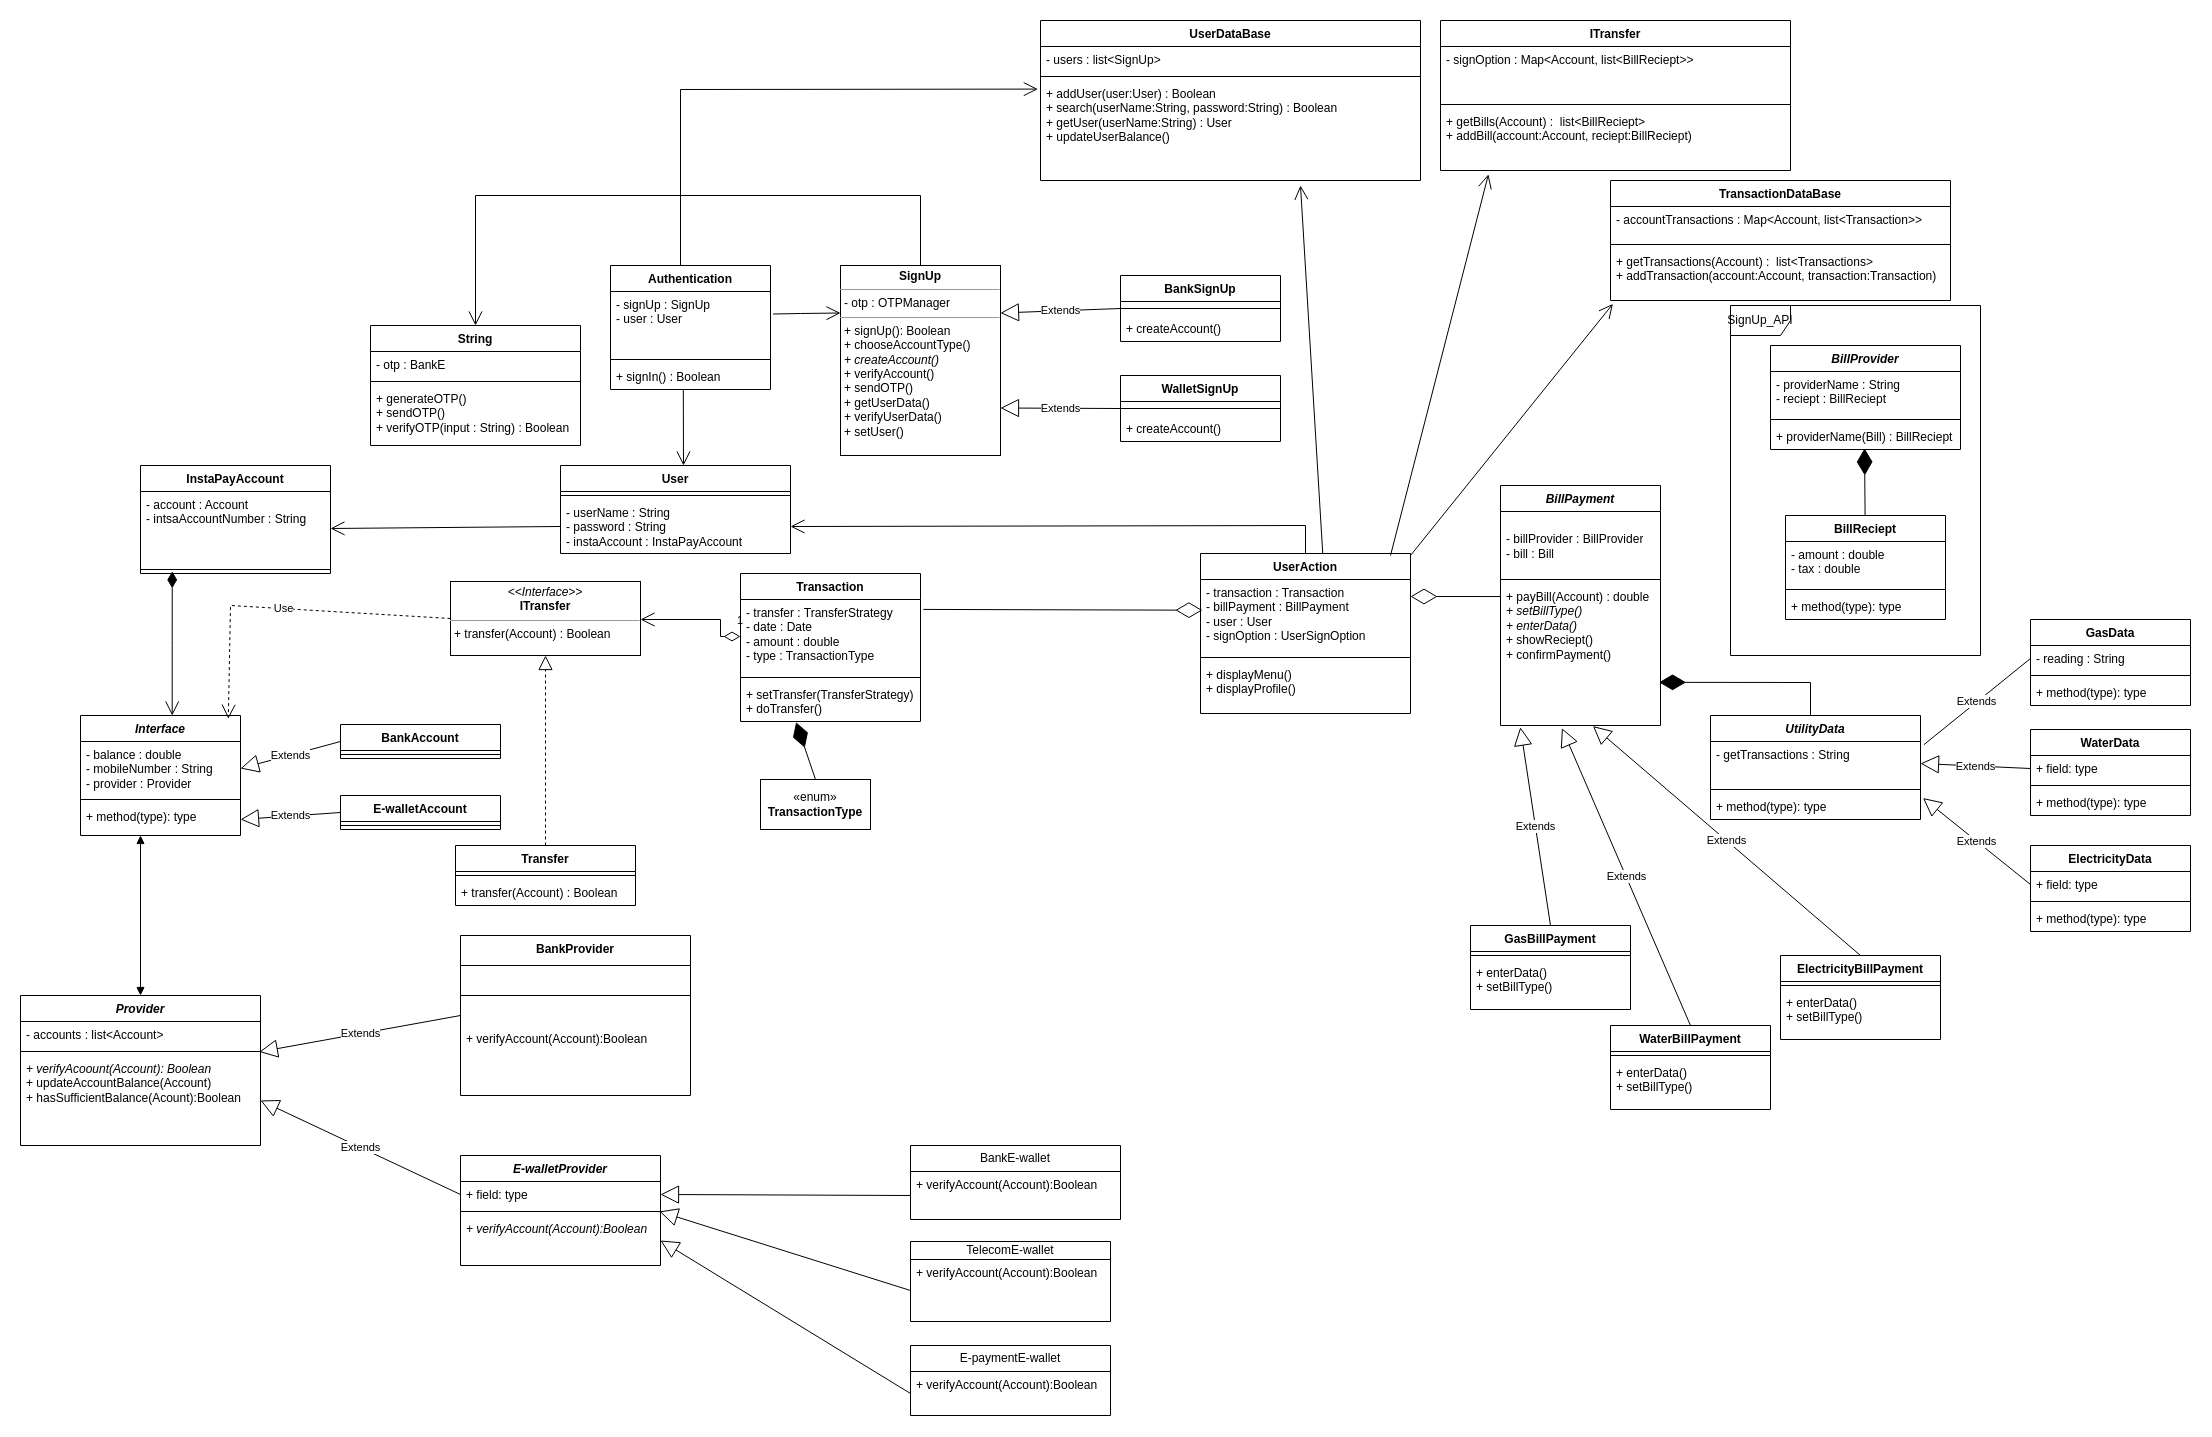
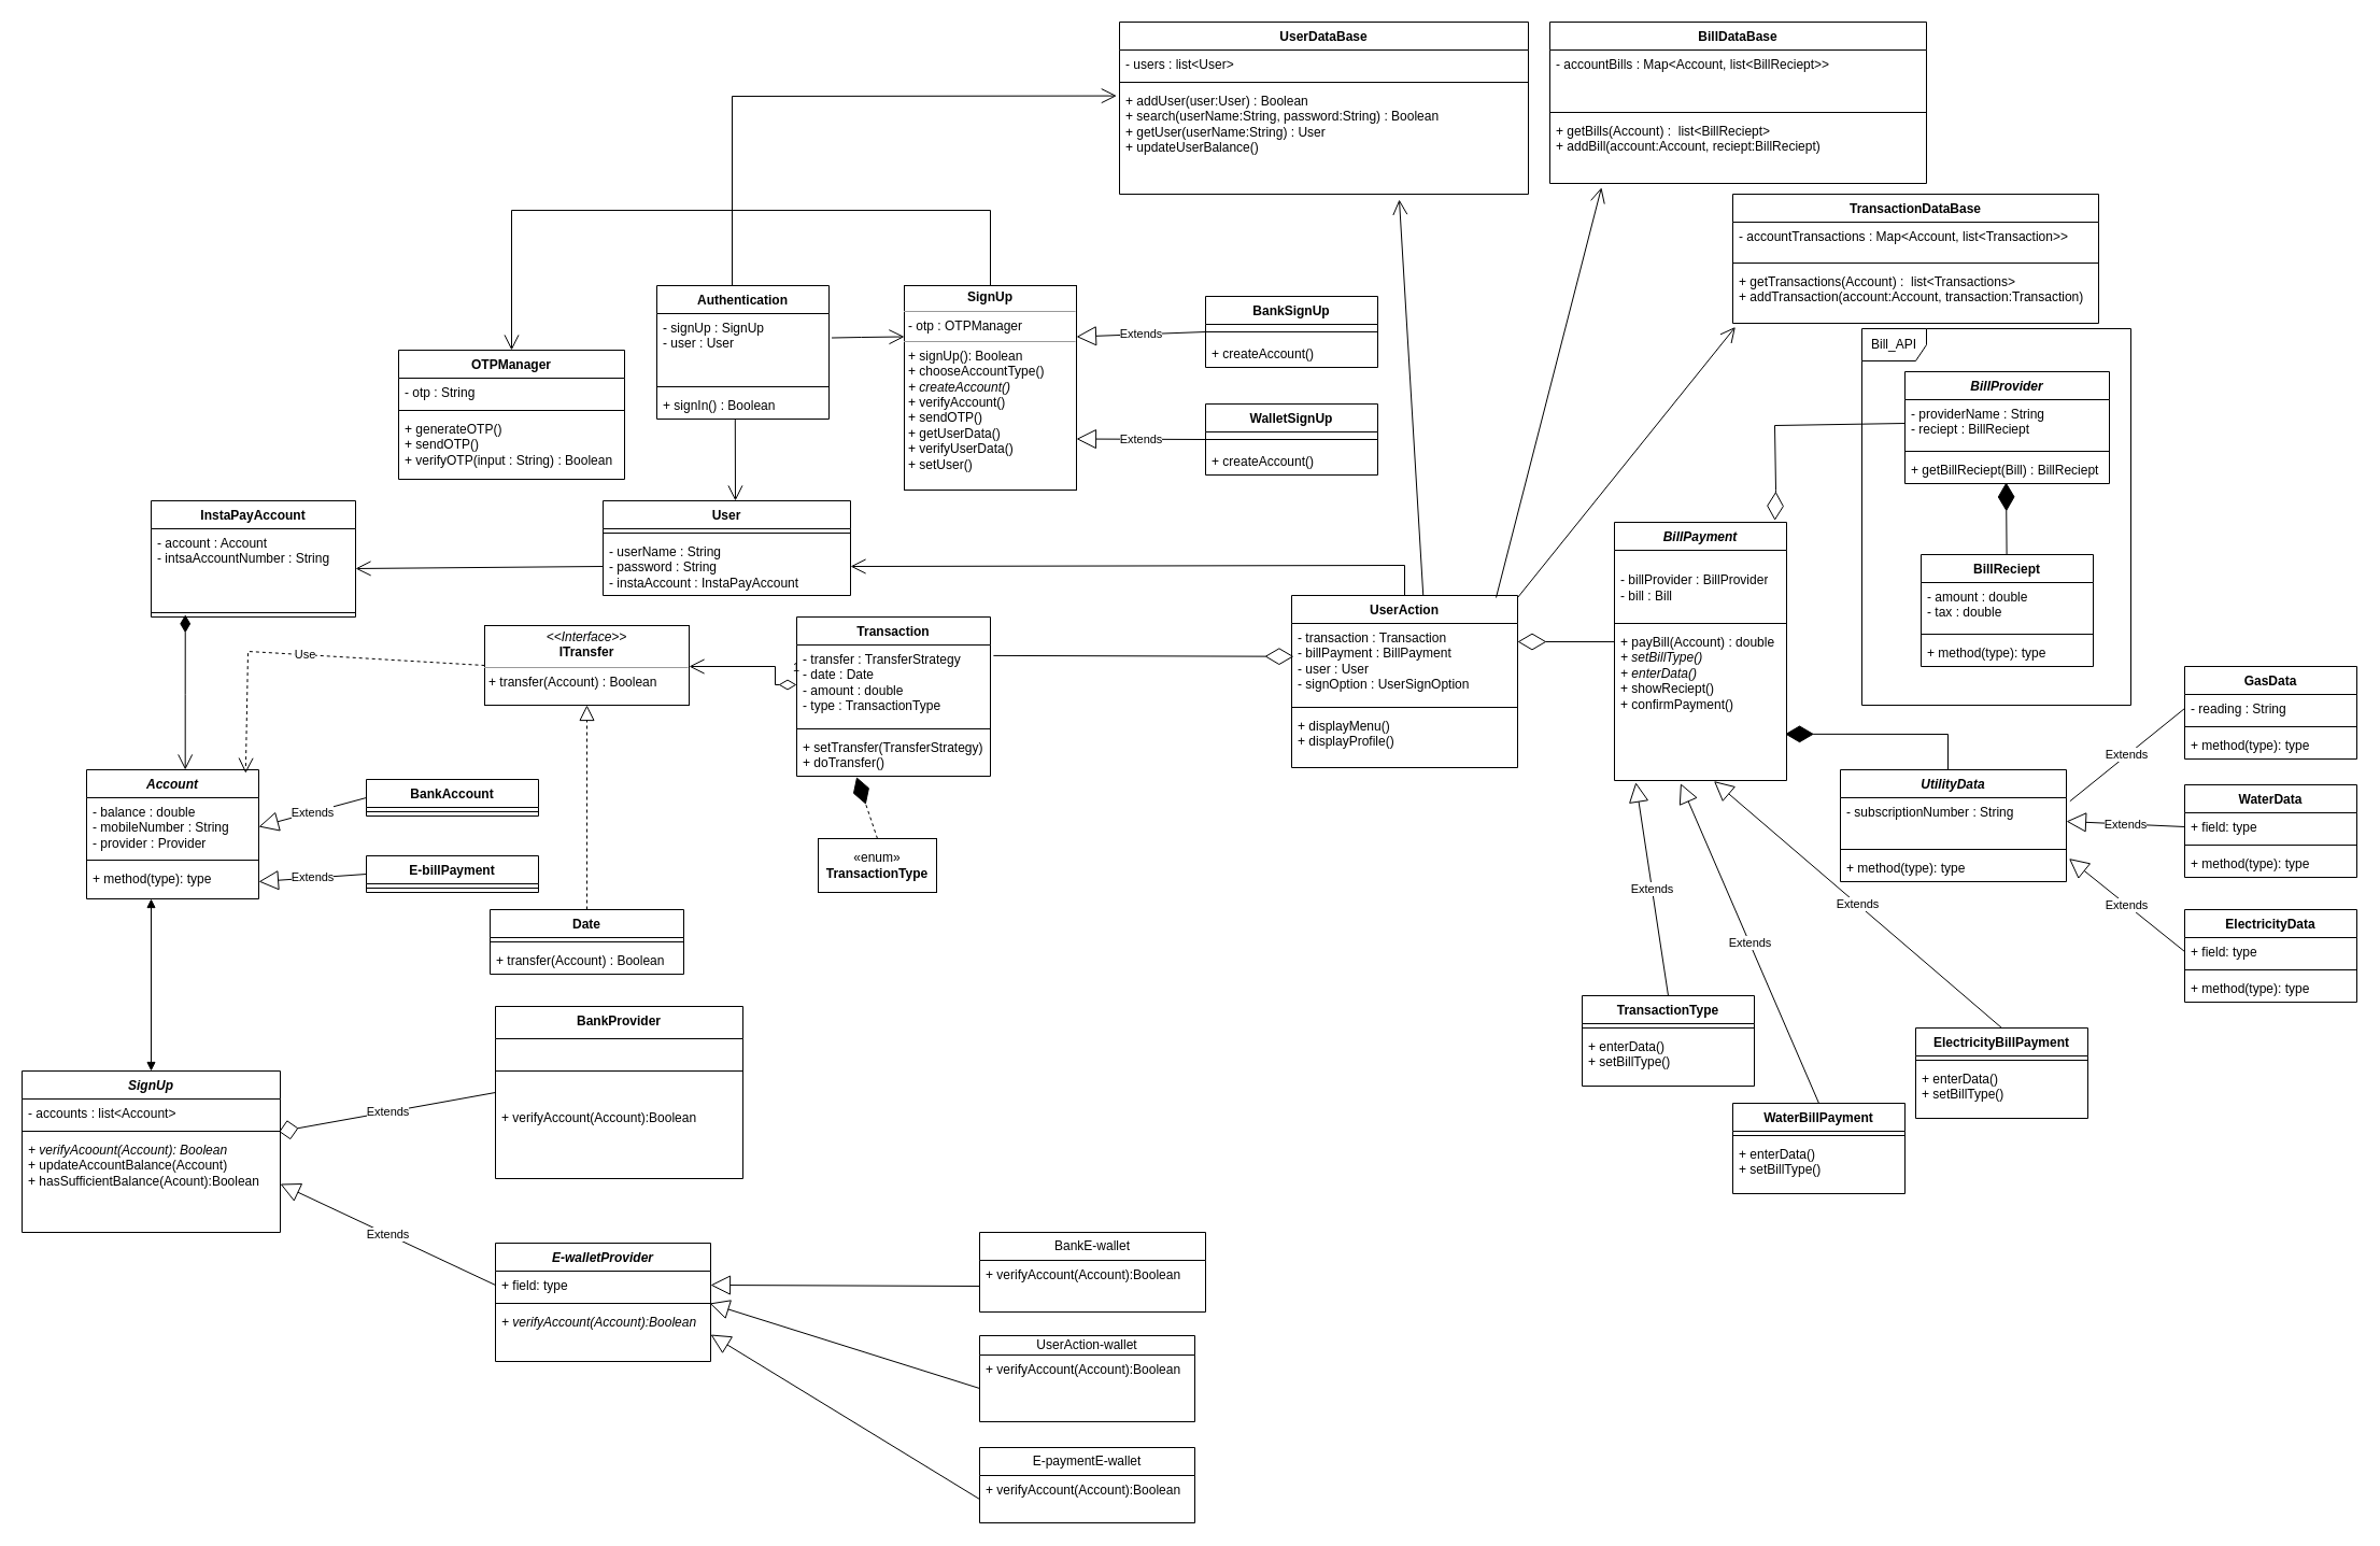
- <mxCell id="135" value="ITransfer" style="swimlane;fontStyle=1;align=center;verticalAlign=top;childLayout=stackLayout;horizontal=1;startSize=26;horizontalStack=0;resizeParent=1;resizeParentMax=0;resizeLast=0;collapsible=1;marginBottom=0;whiteSpace=wrap;html=1;" vertex="1" parent="1"><mxGeometry x="1440" y="20" width="350" height="150" as="geometry" /></mxCell>
+ <mxCell id="135" value="BillDataBase" style="swimlane;fontStyle=1;align=center;verticalAlign=top;childLayout=stackLayout;horizontal=1;startSize=26;horizontalStack=0;resizeParent=1;resizeParentMax=0;resizeLast=0;collapsible=1;marginBottom=0;whiteSpace=wrap;html=1;" vertex="1" parent="1"><mxGeometry x="1440" y="20" width="350" height="150" as="geometry" /></mxCell>
- <mxCell id="56" value="- users : list&amp;lt;SignUp&amp;gt;" style="text;strokeColor=none;fillColor=none;align=left;verticalAlign=top;spacingLeft=4;spacingRight=4;overflow=hidden;rotatable=0;points=[[0,0.5],[1,0.5]];portConstraint=eastwest;whiteSpace=wrap;html=1;" parent="55" vertex="1"><mxGeometry y="26" width="380" height="26" as="geometry" /></mxCell>
+ <mxCell id="56" value="- users : list&amp;lt;User&amp;gt;" style="text;strokeColor=none;fillColor=none;align=left;verticalAlign=top;spacingLeft=4;spacingRight=4;overflow=hidden;rotatable=0;points=[[0,0.5],[1,0.5]];portConstraint=eastwest;whiteSpace=wrap;html=1;" parent="55" vertex="1"><mxGeometry y="26" width="380" height="26" as="geometry" /></mxCell>
- <mxCell id="136" value="- signOption : Map&amp;lt;Account, list&amp;lt;BillReciept&amp;gt;&amp;gt;" style="text;strokeColor=none;fillColor=none;align=left;verticalAlign=top;spacingLeft=4;spacingRight=4;overflow=hidden;rotatable=0;points=[[0,0.5],[1,0.5]];portConstraint=eastwest;whiteSpace=wrap;html=1;" vertex="1" parent="135"><mxGeometry y="26" width="350" height="54" as="geometry" /></mxCell>
+ <mxCell id="136" value="- accountBills : Map&amp;lt;Account, list&amp;lt;BillReciept&amp;gt;&amp;gt;" style="text;strokeColor=none;fillColor=none;align=left;verticalAlign=top;spacingLeft=4;spacingRight=4;overflow=hidden;rotatable=0;points=[[0,0.5],[1,0.5]];portConstraint=eastwest;whiteSpace=wrap;html=1;" vertex="1" parent="135"><mxGeometry y="26" width="350" height="54" as="geometry" /></mxCell>
- <mxCell id="92" value="SignUp_API" style="shape=umlFrame;whiteSpace=wrap;html=1;pointerEvents=0;" parent="1" vertex="1"><mxGeometry x="1730" y="305" width="250" height="350" as="geometry" /></mxCell>
+ <mxCell id="92" value="Bill_API" style="shape=umlFrame;whiteSpace=wrap;html=1;pointerEvents=0;" parent="1" vertex="1"><mxGeometry x="1730" y="305" width="250" height="350" as="geometry" /></mxCell>
- <mxCell id="122" value="String" style="swimlane;fontStyle=1;align=center;verticalAlign=top;childLayout=stackLayout;horizontal=1;startSize=26;horizontalStack=0;resizeParent=1;resizeParentMax=0;resizeLast=0;collapsible=1;marginBottom=0;whiteSpace=wrap;html=1;" parent="1" vertex="1"><mxGeometry x="370" y="325" width="210" height="120" as="geometry" /></mxCell>
+ <mxCell id="122" value="OTPManager" style="swimlane;fontStyle=1;align=center;verticalAlign=top;childLayout=stackLayout;horizontal=1;startSize=26;horizontalStack=0;resizeParent=1;resizeParentMax=0;resizeLast=0;collapsible=1;marginBottom=0;whiteSpace=wrap;html=1;" parent="1" vertex="1"><mxGeometry x="370" y="325" width="210" height="120" as="geometry" /></mxCell>
- <mxCell id="123" value="- otp : BankE" style="text;strokeColor=none;fillColor=none;align=left;verticalAlign=top;spacingLeft=4;spacingRight=4;overflow=hidden;rotatable=0;points=[[0,0.5],[1,0.5]];portConstraint=eastwest;whiteSpace=wrap;html=1;" parent="122" vertex="1"><mxGeometry y="26" width="210" height="26" as="geometry" /></mxCell>
+ <mxCell id="123" value="- otp : String" style="text;strokeColor=none;fillColor=none;align=left;verticalAlign=top;spacingLeft=4;spacingRight=4;overflow=hidden;rotatable=0;points=[[0,0.5],[1,0.5]];portConstraint=eastwest;whiteSpace=wrap;html=1;" parent="122" vertex="1"><mxGeometry y="26" width="210" height="26" as="geometry" /></mxCell>
+ <mxCell id="97" value="" style="endArrow=diamondThin;endFill=0;endSize=24;html=1;rounded=0;exitX=0;exitY=0.5;exitDx=0;exitDy=0;entryX=0.932;entryY=-0.007;entryDx=0;entryDy=0;entryPerimeter=0;" parent="1" source="94" target="60" edge="1"><mxGeometry width="160" relative="1" as="geometry"><mxPoint x="1470" y="625" as="sourcePoint" /><mxPoint x="1630" y="625" as="targetPoint" /><Array as="points"><mxPoint x="1649" y="395" /><mxPoint x="1650" y="455" /></Array></mxGeometry></mxCell>
- <mxCell id="96" value="+ providerName(Bill) : BillReciept&amp;nbsp;" style="text;strokeColor=none;fillColor=none;align=left;verticalAlign=top;spacingLeft=4;spacingRight=4;overflow=hidden;rotatable=0;points=[[0,0.5],[1,0.5]];portConstraint=eastwest;whiteSpace=wrap;html=1;" parent="93" vertex="1"><mxGeometry y="78" width="190" height="26" as="geometry" /></mxCell>
+ <mxCell id="96" value="+ getBillReciept(Bill) : BillReciept&amp;nbsp;" style="text;strokeColor=none;fillColor=none;align=left;verticalAlign=top;spacingLeft=4;spacingRight=4;overflow=hidden;rotatable=0;points=[[0,0.5],[1,0.5]];portConstraint=eastwest;whiteSpace=wrap;html=1;" parent="93" vertex="1"><mxGeometry y="78" width="190" height="26" as="geometry" /></mxCell>
- <mxCell id="18" value="&lt;i&gt;Interface&lt;/i&gt;" style="swimlane;fontStyle=1;align=center;verticalAlign=top;childLayout=stackLayout;horizontal=1;startSize=26;horizontalStack=0;resizeParent=1;resizeParentMax=0;resizeLast=0;collapsible=1;marginBottom=0;whiteSpace=wrap;html=1;" parent="1" vertex="1"><mxGeometry x="80" y="715" width="160" height="120" as="geometry" /></mxCell>
+ <mxCell id="18" value="&lt;i&gt;Account&lt;/i&gt;" style="swimlane;fontStyle=1;align=center;verticalAlign=top;childLayout=stackLayout;horizontal=1;startSize=26;horizontalStack=0;resizeParent=1;resizeParentMax=0;resizeLast=0;collapsible=1;marginBottom=0;whiteSpace=wrap;html=1;" parent="1" vertex="1"><mxGeometry x="80" y="715" width="160" height="120" as="geometry" /></mxCell>
- <mxCell id="74" value="- getTransactions : String" style="text;strokeColor=none;fillColor=none;align=left;verticalAlign=top;spacingLeft=4;spacingRight=4;overflow=hidden;rotatable=0;points=[[0,0.5],[1,0.5]];portConstraint=eastwest;whiteSpace=wrap;html=1;" parent="73" vertex="1"><mxGeometry y="26" width="210" height="44" as="geometry" /></mxCell>
+ <mxCell id="74" value="- subscriptionNumber : String" style="text;strokeColor=none;fillColor=none;align=left;verticalAlign=top;spacingLeft=4;spacingRight=4;overflow=hidden;rotatable=0;points=[[0,0.5],[1,0.5]];portConstraint=eastwest;whiteSpace=wrap;html=1;" parent="73" vertex="1"><mxGeometry y="26" width="210" height="44" as="geometry" /></mxCell>
- <mxCell id="140" value="" style="endArrow=diamondThin;endFill=1;endSize=24;html=1;rounded=0;exitX=0.5;exitY=0;exitDx=0;exitDy=0;entryX=0.309;entryY=1.018;entryDx=0;entryDy=0;entryPerimeter=0;" edge="1" parent="1" source="139" target="146"><mxGeometry width="160" relative="1" as="geometry"><mxPoint x="1140" y="955" as="sourcePoint" /><mxPoint x="809" y="725" as="targetPoint" /></mxGeometry></mxCell>
+ <mxCell id="140" value="" style="endArrow=diamondThin;endFill=1;endSize=24;html=1;rounded=0;exitX=0.5;exitY=0;exitDx=0;exitDy=0;entryX=0.309;entryY=1.018;entryDx=0;entryDy=0;entryPerimeter=0;dashed=1;" edge="1" parent="1" source="139" target="146"><mxGeometry width="160" relative="1" as="geometry"><mxPoint x="1140" y="955" as="sourcePoint" /><mxPoint x="809" y="725" as="targetPoint" /></mxGeometry></mxCell>
- <mxCell id="24" value="E-walletAccount" style="swimlane;fontStyle=1;align=center;verticalAlign=top;childLayout=stackLayout;horizontal=1;startSize=26;horizontalStack=0;resizeParent=1;resizeParentMax=0;resizeLast=0;collapsible=1;marginBottom=0;whiteSpace=wrap;html=1;" parent="1" vertex="1"><mxGeometry x="340" y="795" width="160" height="34" as="geometry" /></mxCell>
+ <mxCell id="24" value="E-billPayment" style="swimlane;fontStyle=1;align=center;verticalAlign=top;childLayout=stackLayout;horizontal=1;startSize=26;horizontalStack=0;resizeParent=1;resizeParentMax=0;resizeLast=0;collapsible=1;marginBottom=0;whiteSpace=wrap;html=1;" parent="1" vertex="1"><mxGeometry x="340" y="795" width="160" height="34" as="geometry" /></mxCell>
- <mxCell id="115" value="Transfer" style="swimlane;fontStyle=1;align=center;verticalAlign=top;childLayout=stackLayout;horizontal=1;startSize=26;horizontalStack=0;resizeParent=1;resizeParentMax=0;resizeLast=0;collapsible=1;marginBottom=0;whiteSpace=wrap;html=1;" parent="1" vertex="1"><mxGeometry x="455" y="845" width="180" height="60" as="geometry" /></mxCell>
+ <mxCell id="115" value="Date" style="swimlane;fontStyle=1;align=center;verticalAlign=top;childLayout=stackLayout;horizontal=1;startSize=26;horizontalStack=0;resizeParent=1;resizeParentMax=0;resizeLast=0;collapsible=1;marginBottom=0;whiteSpace=wrap;html=1;" parent="1" vertex="1"><mxGeometry x="455" y="845" width="180" height="60" as="geometry" /></mxCell>
- <mxCell id="64" value="GasBillPayment" style="swimlane;fontStyle=1;align=center;verticalAlign=top;childLayout=stackLayout;horizontal=1;startSize=26;horizontalStack=0;resizeParent=1;resizeParentMax=0;resizeLast=0;collapsible=1;marginBottom=0;whiteSpace=wrap;html=1;" parent="59" vertex="1"><mxGeometry x="190" y="430" width="160" height="84" as="geometry" /></mxCell>
+ <mxCell id="64" value="TransactionType" style="swimlane;fontStyle=1;align=center;verticalAlign=top;childLayout=stackLayout;horizontal=1;startSize=26;horizontalStack=0;resizeParent=1;resizeParentMax=0;resizeLast=0;collapsible=1;marginBottom=0;whiteSpace=wrap;html=1;" parent="59" vertex="1"><mxGeometry x="190" y="430" width="160" height="84" as="geometry" /></mxCell>
- <mxCell id="126" value="&lt;i&gt;Provider&lt;/i&gt;" style="swimlane;fontStyle=1;align=center;verticalAlign=top;childLayout=stackLayout;horizontal=1;startSize=26;horizontalStack=0;resizeParent=1;resizeParentMax=0;resizeLast=0;collapsible=1;marginBottom=0;whiteSpace=wrap;html=1;" parent="1" vertex="1"><mxGeometry x="20" y="995" width="240" height="150" as="geometry" /></mxCell>
+ <mxCell id="126" value="&lt;i&gt;SignUp&lt;/i&gt;" style="swimlane;fontStyle=1;align=center;verticalAlign=top;childLayout=stackLayout;horizontal=1;startSize=26;horizontalStack=0;resizeParent=1;resizeParentMax=0;resizeLast=0;collapsible=1;marginBottom=0;whiteSpace=wrap;html=1;" parent="1" vertex="1"><mxGeometry x="20" y="995" width="240" height="150" as="geometry" /></mxCell>
- <mxCell id="26" value="Extends" style="endArrow=block;endSize=16;endFill=0;html=1;rounded=0;entryX=0.995;entryY=1.169;entryDx=0;entryDy=0;exitX=0;exitY=0.5;exitDx=0;exitDy=0;entryPerimeter=0;" parent="1" source="2" target="127" edge="1"><mxGeometry width="160" relative="1" as="geometry"><mxPoint x="400" y="1095" as="sourcePoint" /><mxPoint x="320" y="1060" as="targetPoint" /></mxGeometry></mxCell>
+ <mxCell id="26" value="Extends" style="endArrow=diamond;endSize=16;endFill=0;html=1;rounded=0;entryX=0.995;entryY=1.169;entryDx=0;entryDy=0;exitX=0;exitY=0.5;exitDx=0;exitDy=0;entryPerimeter=0;" parent="1" source="2" target="127" edge="1"><mxGeometry width="160" relative="1" as="geometry"><mxPoint x="400" y="1095" as="sourcePoint" /><mxPoint x="320" y="1060" as="targetPoint" /></mxGeometry></mxCell>
- <mxCell id="12" value="TelecomE-wallet" style="swimlane;fontStyle=0;childLayout=stackLayout;horizontal=1;startSize=18;fillColor=none;horizontalStack=0;resizeParent=1;resizeParentMax=0;resizeLast=0;collapsible=1;marginBottom=0;whiteSpace=wrap;html=1;" parent="1" vertex="1"><mxGeometry x="910" y="1241" width="200" height="80" as="geometry" /></mxCell>
+ <mxCell id="12" value="UserAction-wallet" style="swimlane;fontStyle=0;childLayout=stackLayout;horizontal=1;startSize=18;fillColor=none;horizontalStack=0;resizeParent=1;resizeParentMax=0;resizeLast=0;collapsible=1;marginBottom=0;whiteSpace=wrap;html=1;" parent="1" vertex="1"><mxGeometry x="910" y="1241" width="200" height="80" as="geometry" /></mxCell>
